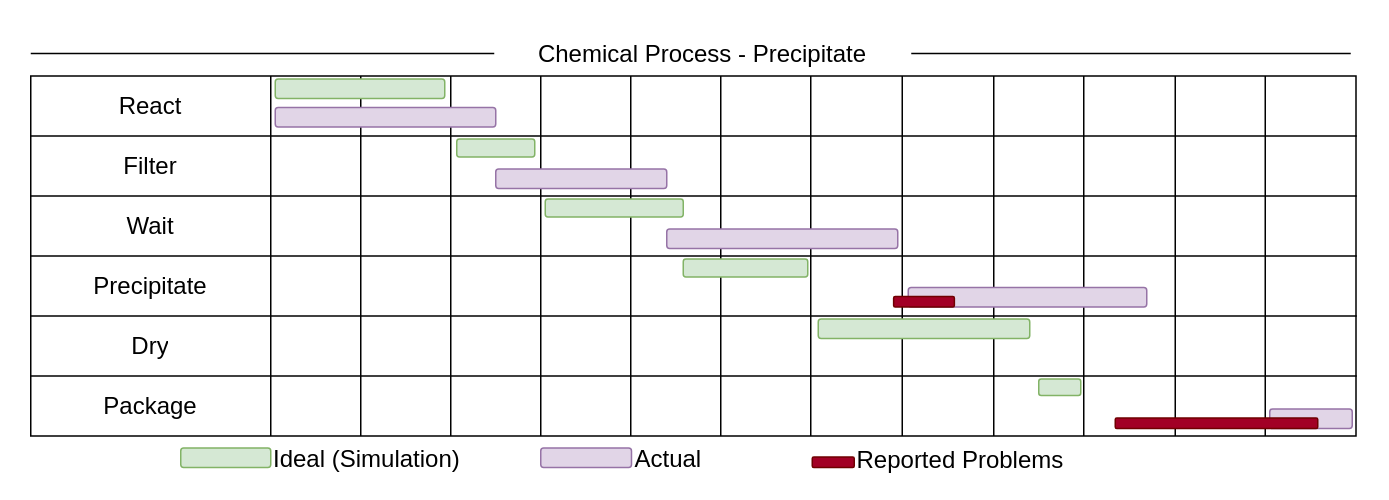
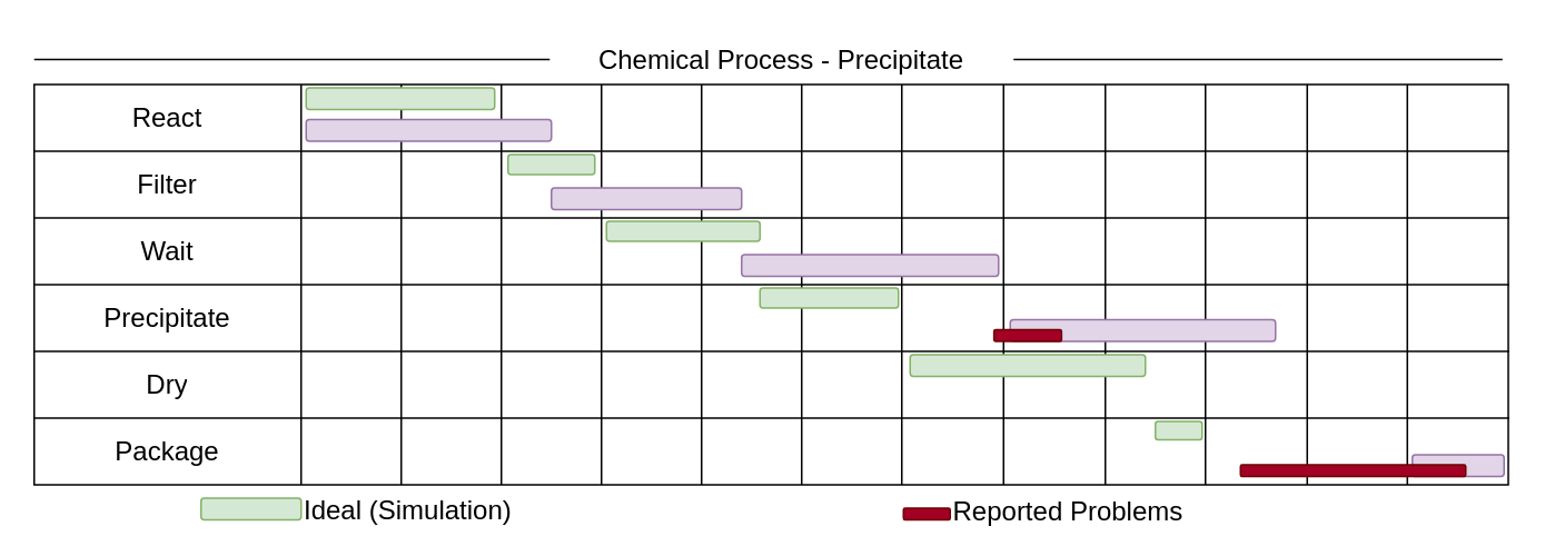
- <mxCell id="99" value="Actual" style="rounded=1;whiteSpace=wrap;html=1;fontSize=16;fillColor=#e1d5e7;strokeColor=#9673a6;labelPosition=right;verticalLabelPosition=middle;align=left;verticalAlign=middle;" vertex="1" parent="1"><mxGeometry x="360" y="298" width="60.5" height="13" as="geometry" /></mxCell>
